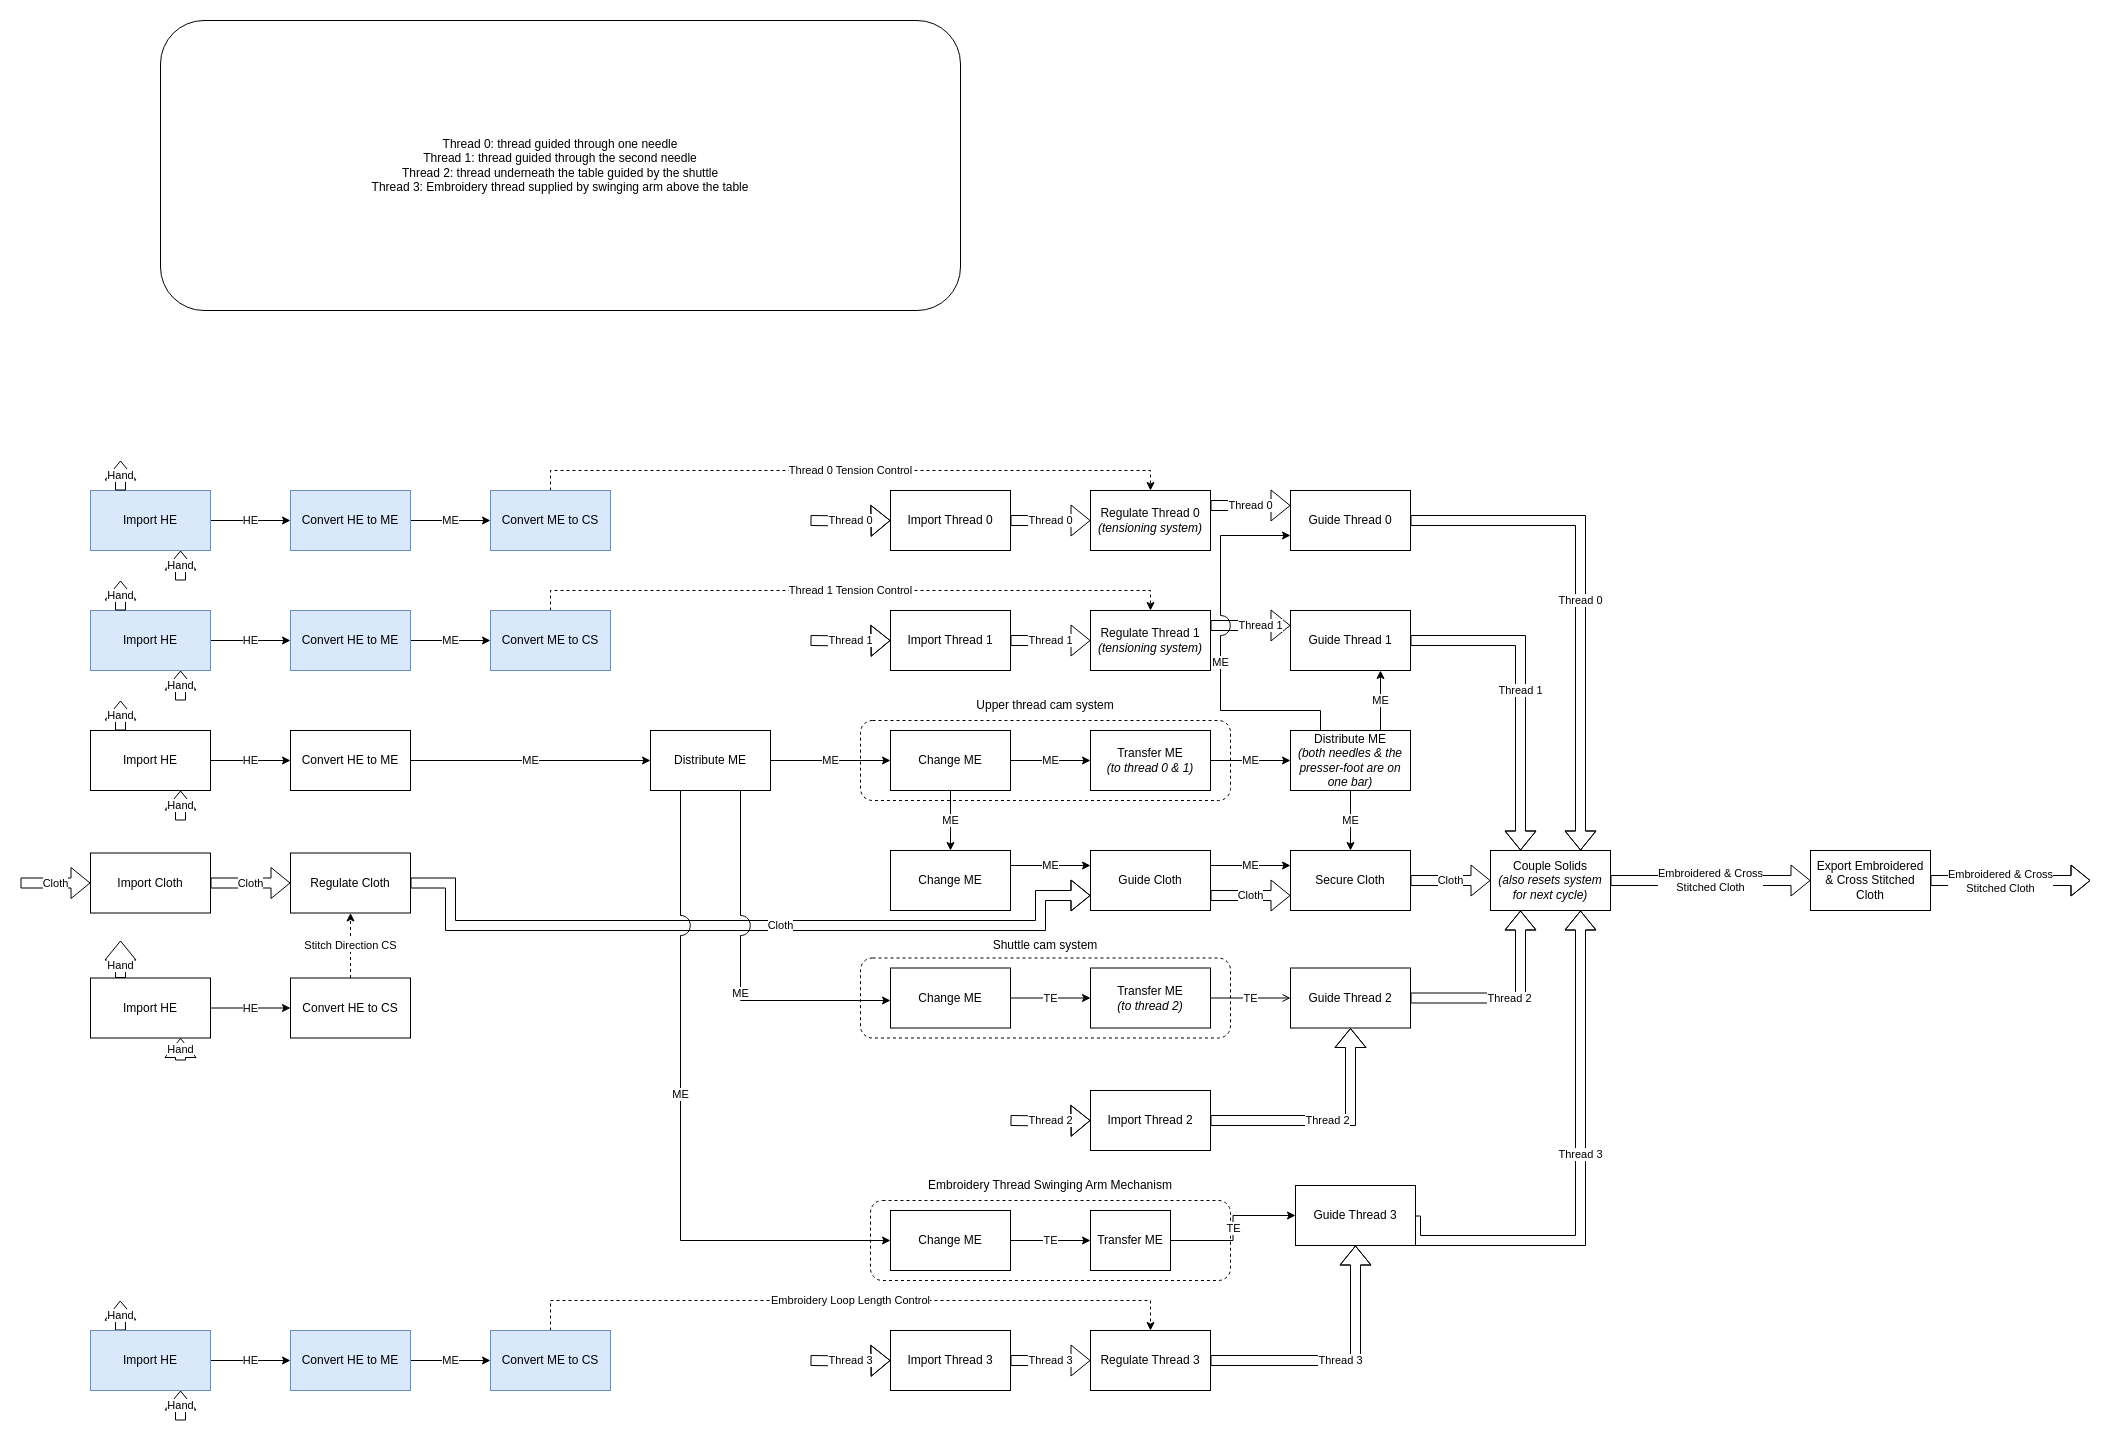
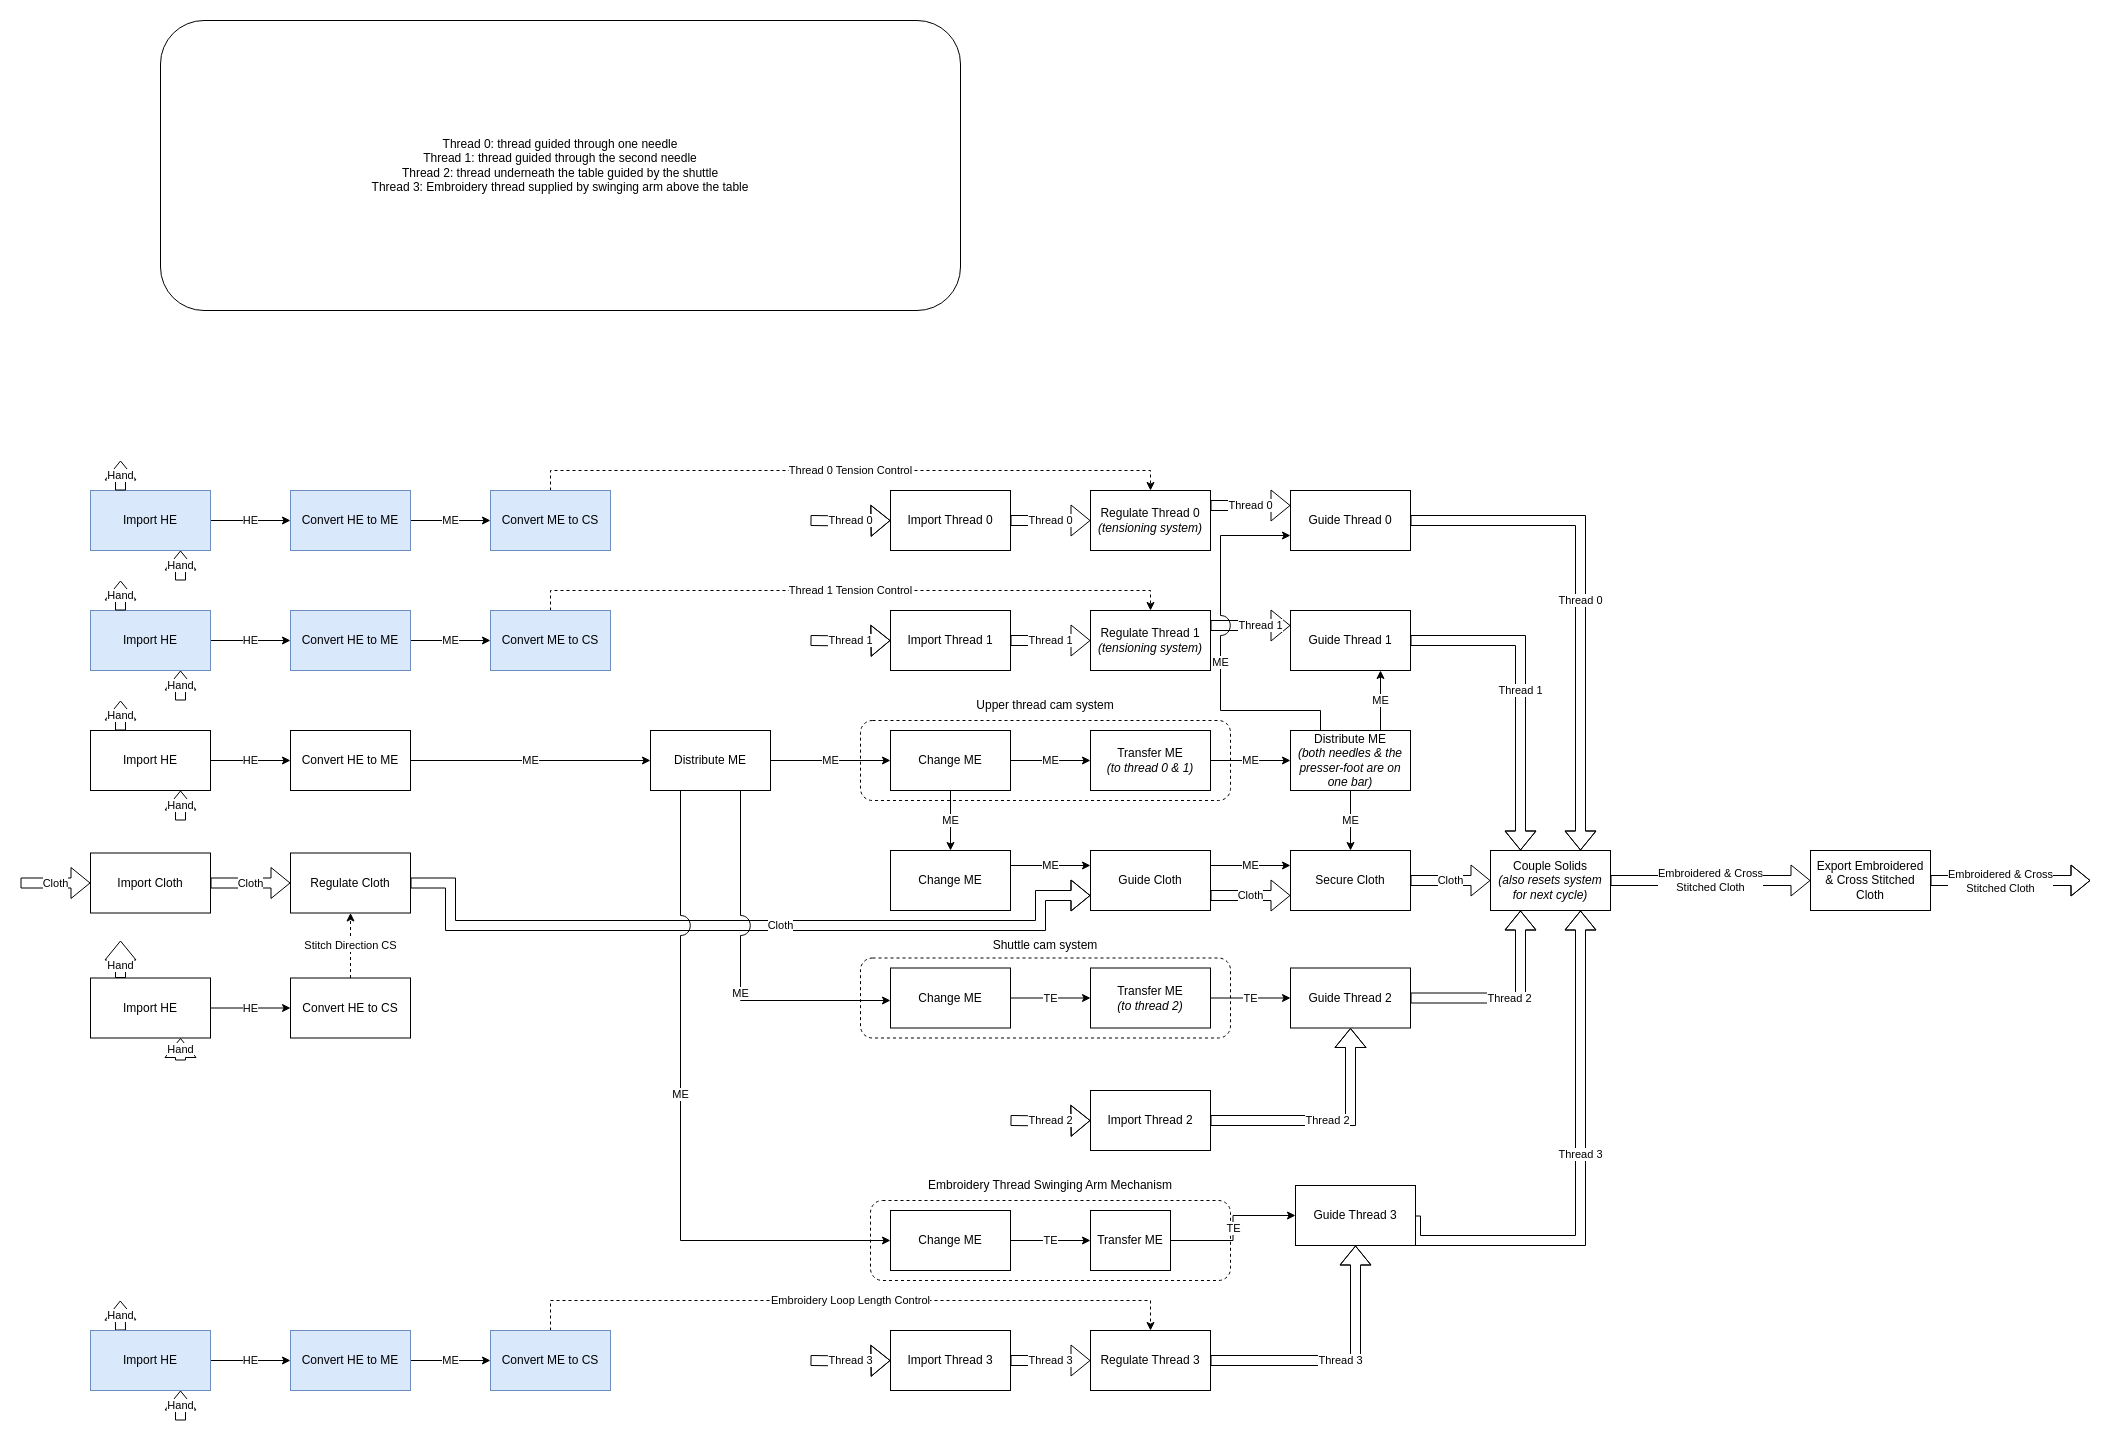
- <mxCell id="29" value="TE" style="edgeStyle=orthogonalEdgeStyle;rounded=0;orthogonalLoop=1;jettySize=auto;html=1;exitX=1;exitY=0.5;exitDx=0;exitDy=0;entryX=0;entryY=0.5;entryDx=0;entryDy=0;endArrow=open;" parent="1" source="30" target="33" edge="1"><mxGeometry relative="1" as="geometry" /></mxCell>
+ <mxCell id="29" value="TE" style="edgeStyle=orthogonalEdgeStyle;rounded=0;orthogonalLoop=1;jettySize=auto;html=1;exitX=1;exitY=0.5;exitDx=0;exitDy=0;entryX=0;entryY=0.5;entryDx=0;entryDy=0;" parent="1" source="30" target="33" edge="1"><mxGeometry relative="1" as="geometry" /></mxCell>
